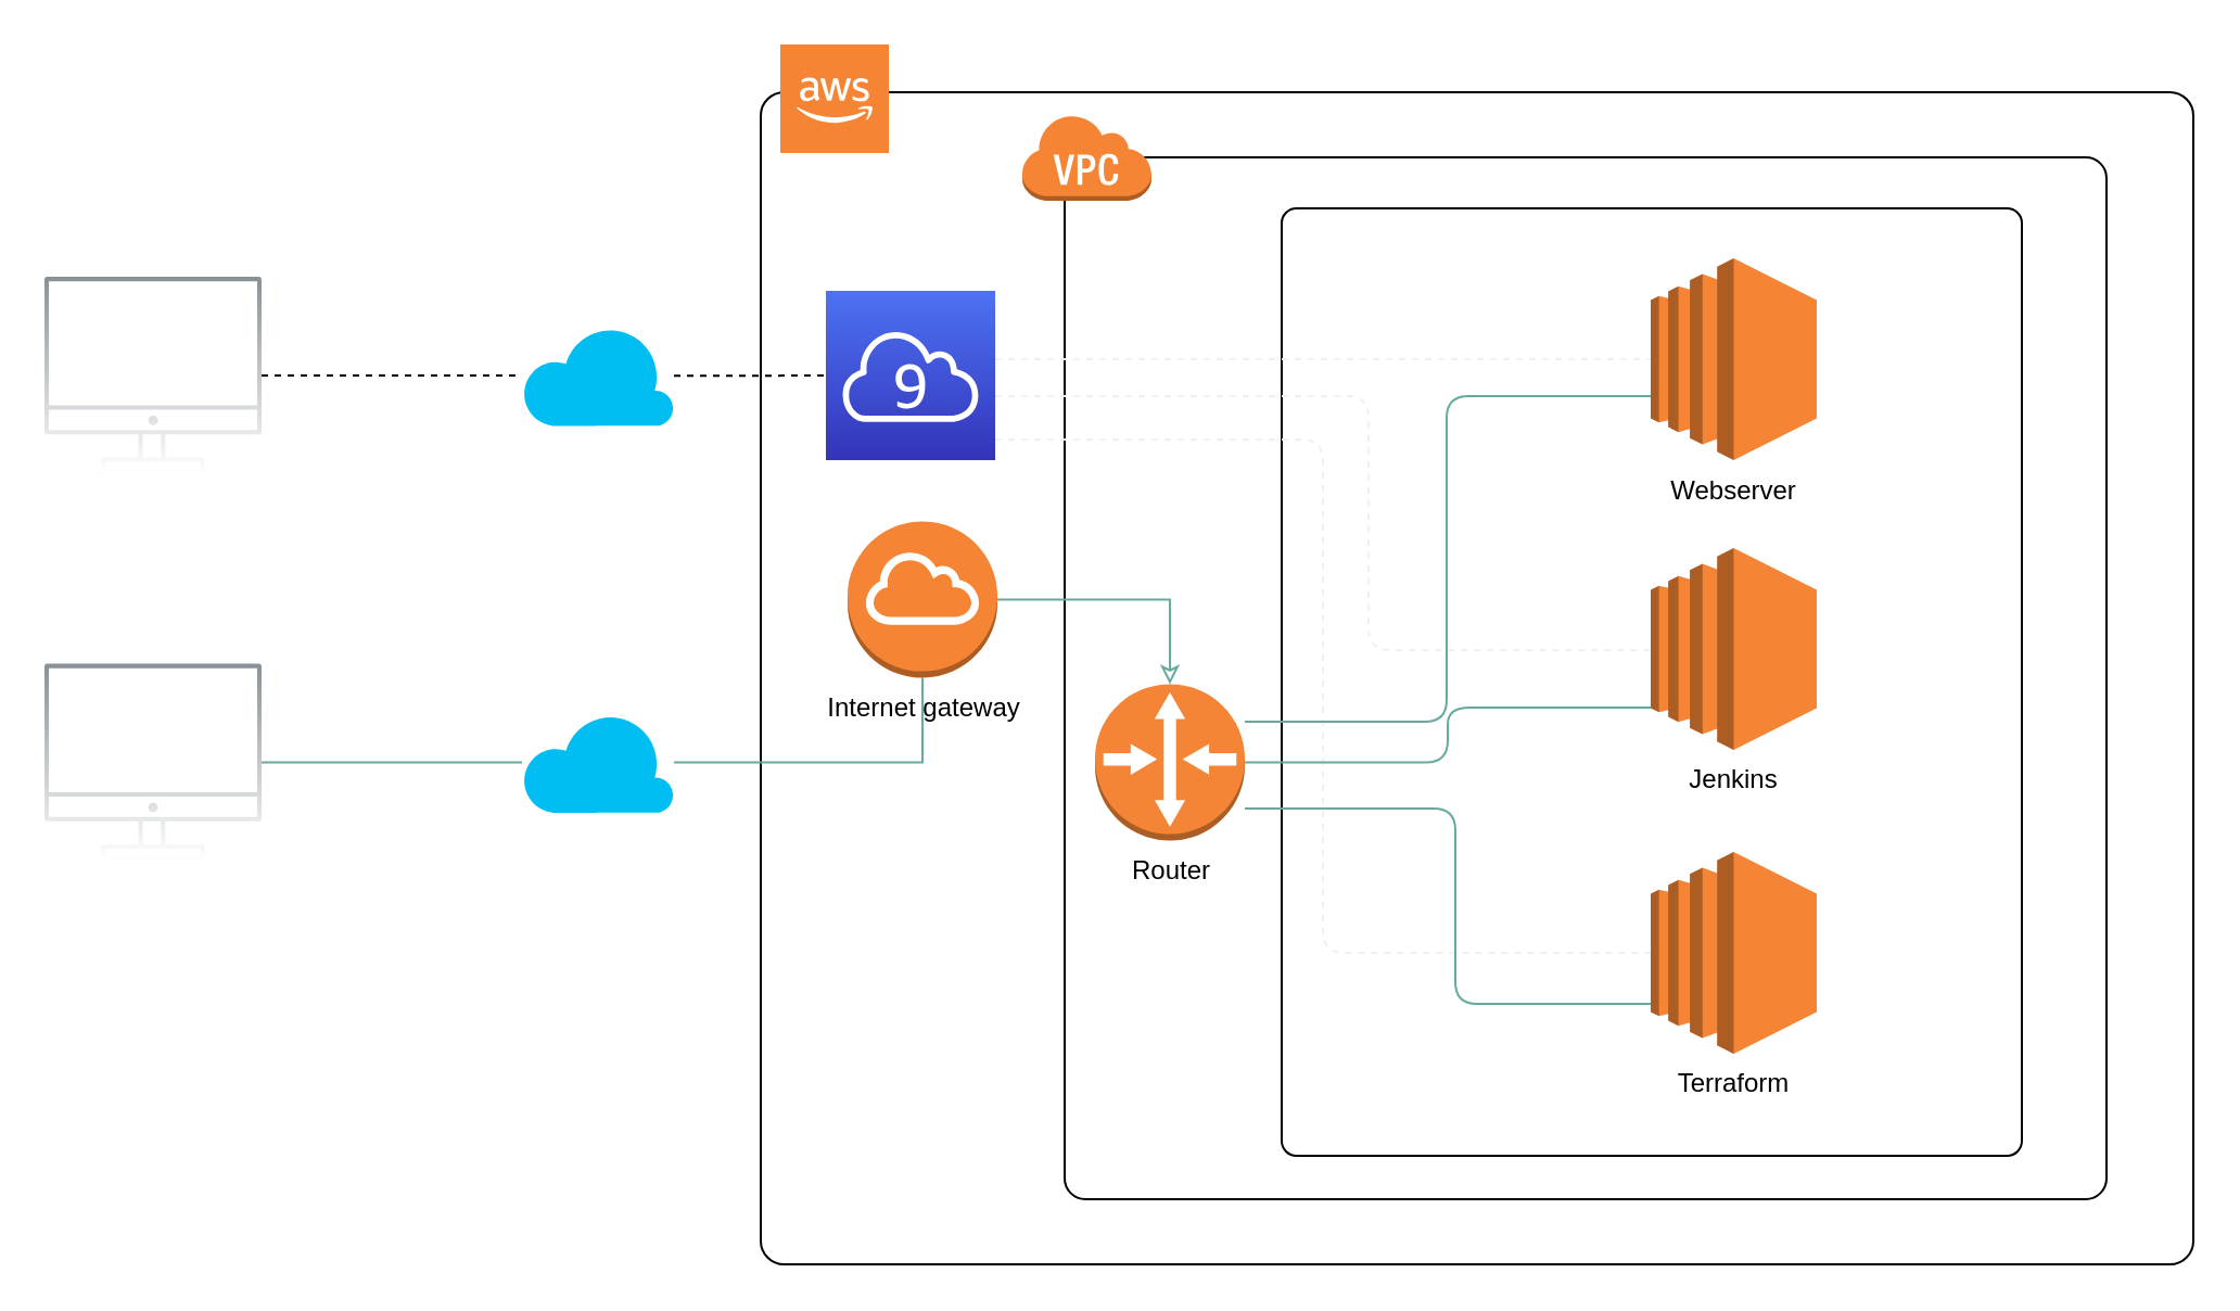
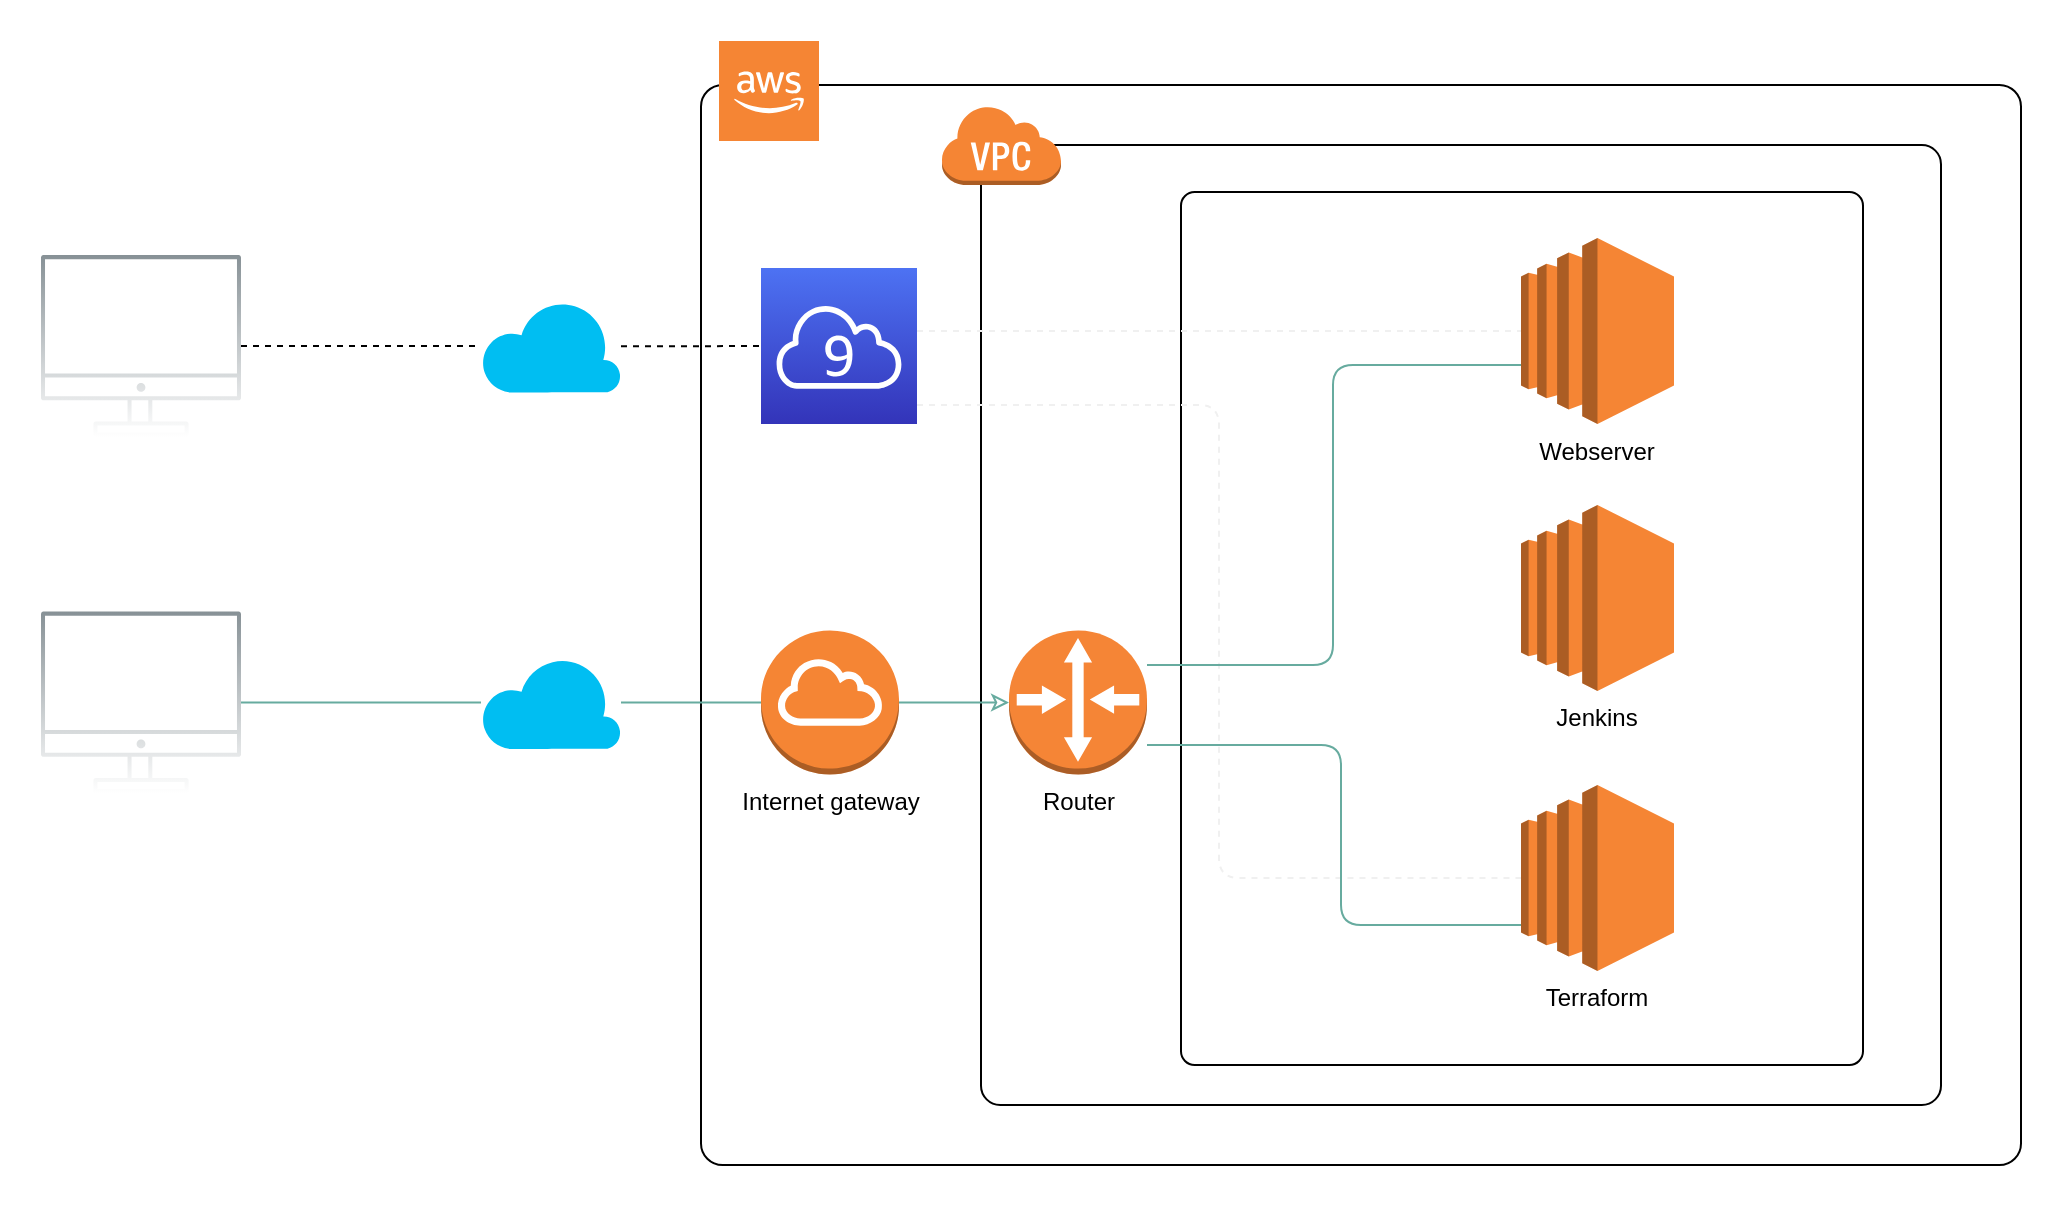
- <mxCell id="8" value="" style="edgeStyle=orthogonalEdgeStyle;rounded=1;orthogonalLoop=1;jettySize=auto;html=1;dashed=1;endArrow=none;endFill=0;strokeColor=#f0f0f0;fontSize=19;" parent="1" source="10" target="12" edge="1"><mxGeometry relative="1" as="geometry"><Array as="points"><mxPoint x="630" y="182" /><mxPoint x="630" y="299" /></Array></mxGeometry></mxCell>
- <mxCell id="19" value="&lt;font style=&quot;font-size: 12px;&quot;&gt;Internet gateway&lt;/font&gt;" style="outlineConnect=0;dashed=0;verticalLabelPosition=bottom;verticalAlign=top;align=center;html=1;shape=mxgraph.aws3.internet_gateway;fillColor=#F58534;gradientColor=none;fontSize=12;" parent="1" vertex="1"><mxGeometry x="390" y="239.75" width="69" height="72" as="geometry" /></mxCell>
+ <mxCell id="19" value="&lt;font style=&quot;font-size: 12px;&quot;&gt;Internet gateway&lt;/font&gt;" style="outlineConnect=0;dashed=0;verticalLabelPosition=bottom;verticalAlign=top;align=center;html=1;shape=mxgraph.aws3.internet_gateway;fillColor=#F58534;gradientColor=none;fontSize=12;" parent="1" vertex="1"><mxGeometry x="380" y="314.75" width="69" height="72" as="geometry" /></mxCell>
- <mxCell id="22" value="" style="edgeStyle=orthogonalEdgeStyle;rounded=1;orthogonalLoop=1;jettySize=auto;html=1;endArrow=none;endFill=0;fontSize=19;entryX=0;entryY=0.79;entryDx=0;entryDy=0;entryPerimeter=0;strokeColor=#67AB9F;" parent="1" source="23" target="12" edge="1"><mxGeometry relative="1" as="geometry" /></mxCell>
